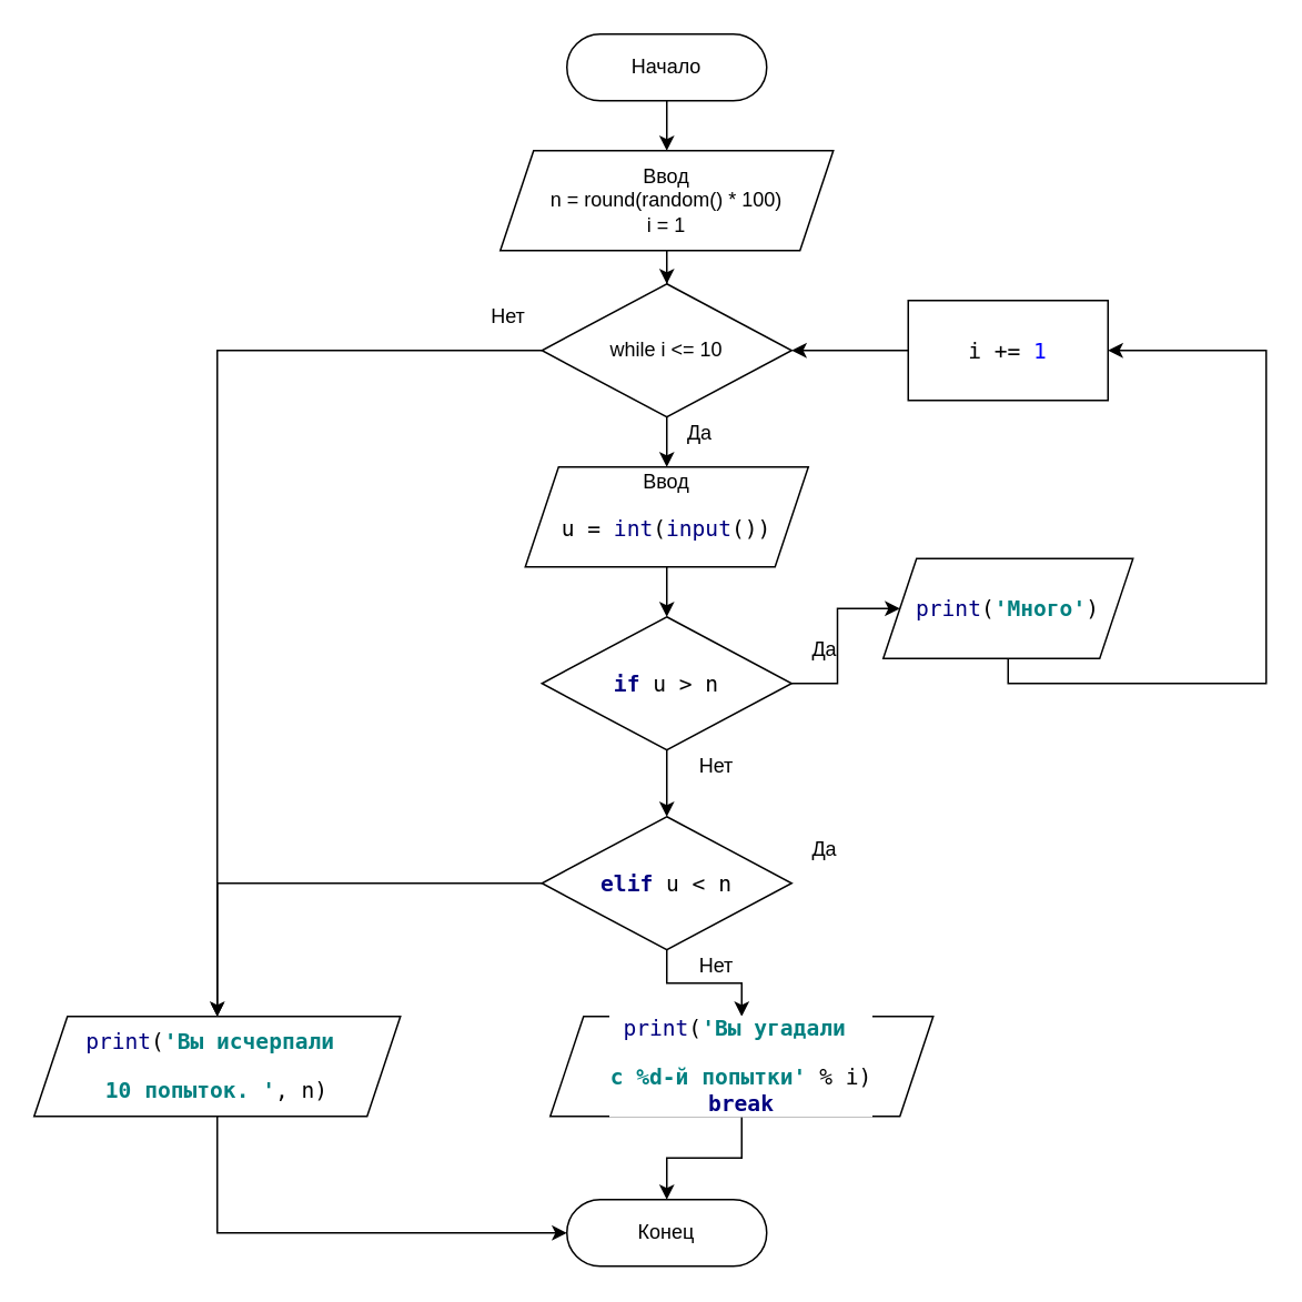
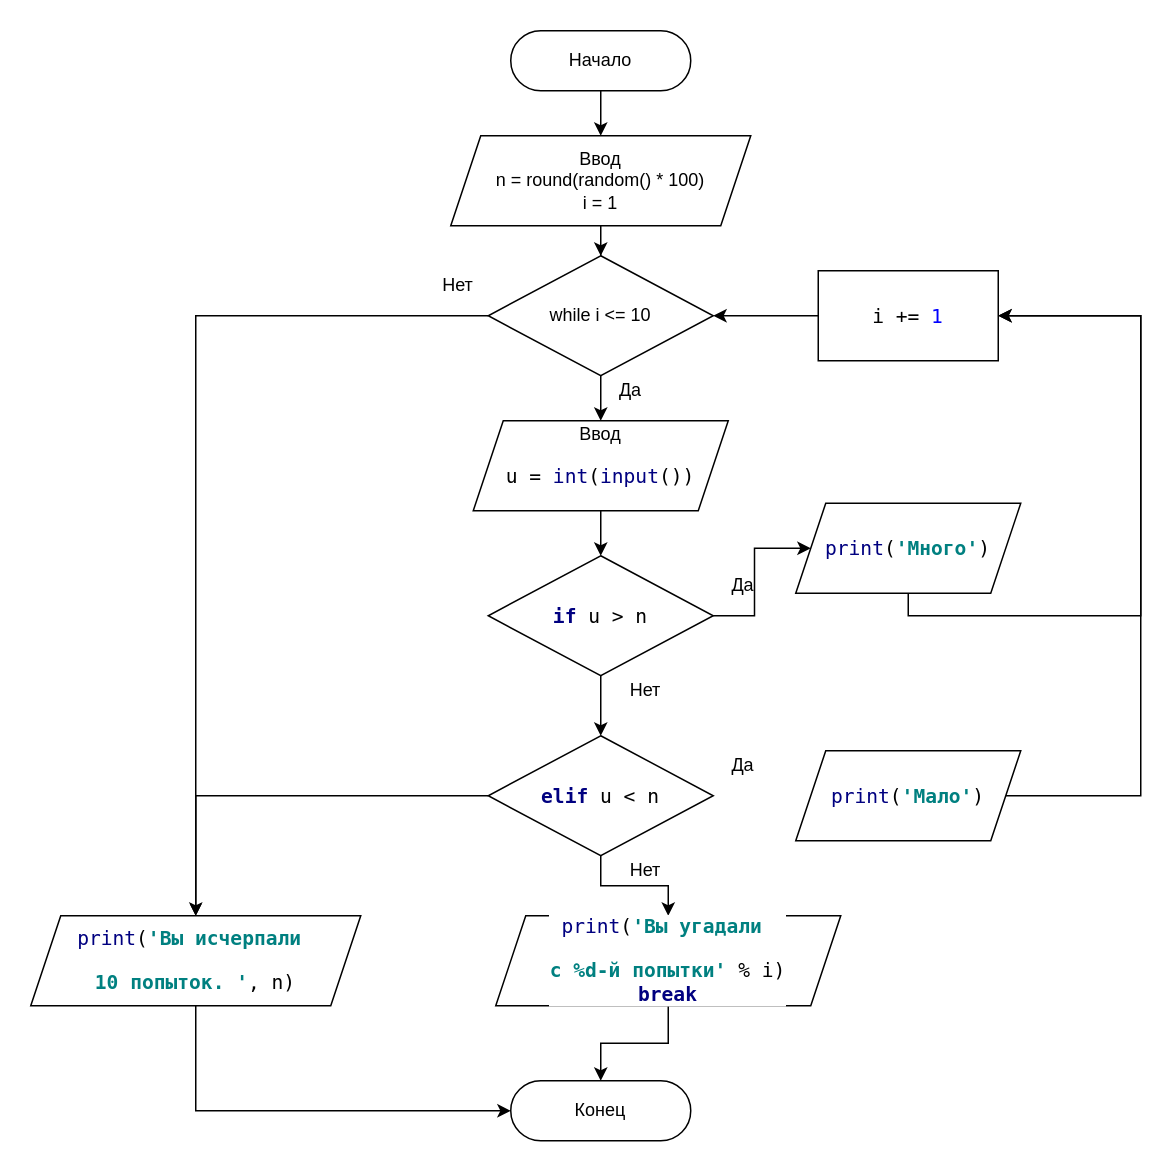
+ <mxCell id="23" style="edgeStyle=orthogonalEdgeStyle;rounded=0;orthogonalLoop=1;jettySize=auto;html=1;entryX=1;entryY=0.5;entryDx=0;entryDy=0;" edge="1" parent="1" source="24" target="28"><mxGeometry relative="1" as="geometry"><Array as="points"><mxPoint x="760" y="530" /><mxPoint x="760" y="210" /></Array></mxGeometry></mxCell>
+ <mxCell id="24" value="&lt;pre style=&quot;background-color: rgb(255 , 255 , 255) ; font-family: &amp;#34;jetbrains mono&amp;#34; , monospace ; font-size: 9.8pt&quot;&gt;&lt;span style=&quot;color: rgb(0 , 0 , 128)&quot;&gt;print&lt;/span&gt;(&lt;span style=&quot;color: rgb(0 , 128 , 128) ; font-weight: bold&quot;&gt;'Мало'&lt;/span&gt;)&lt;/pre&gt;" style="shape=parallelogram;perimeter=parallelogramPerimeter;whiteSpace=wrap;html=1;fixedSize=1;rounded=0;shadow=0;strokeWidth=1;glass=0;arcSize=50;" vertex="1" parent="1"><mxGeometry x="530" y="500" width="150" height="60" as="geometry" /></mxCell>
